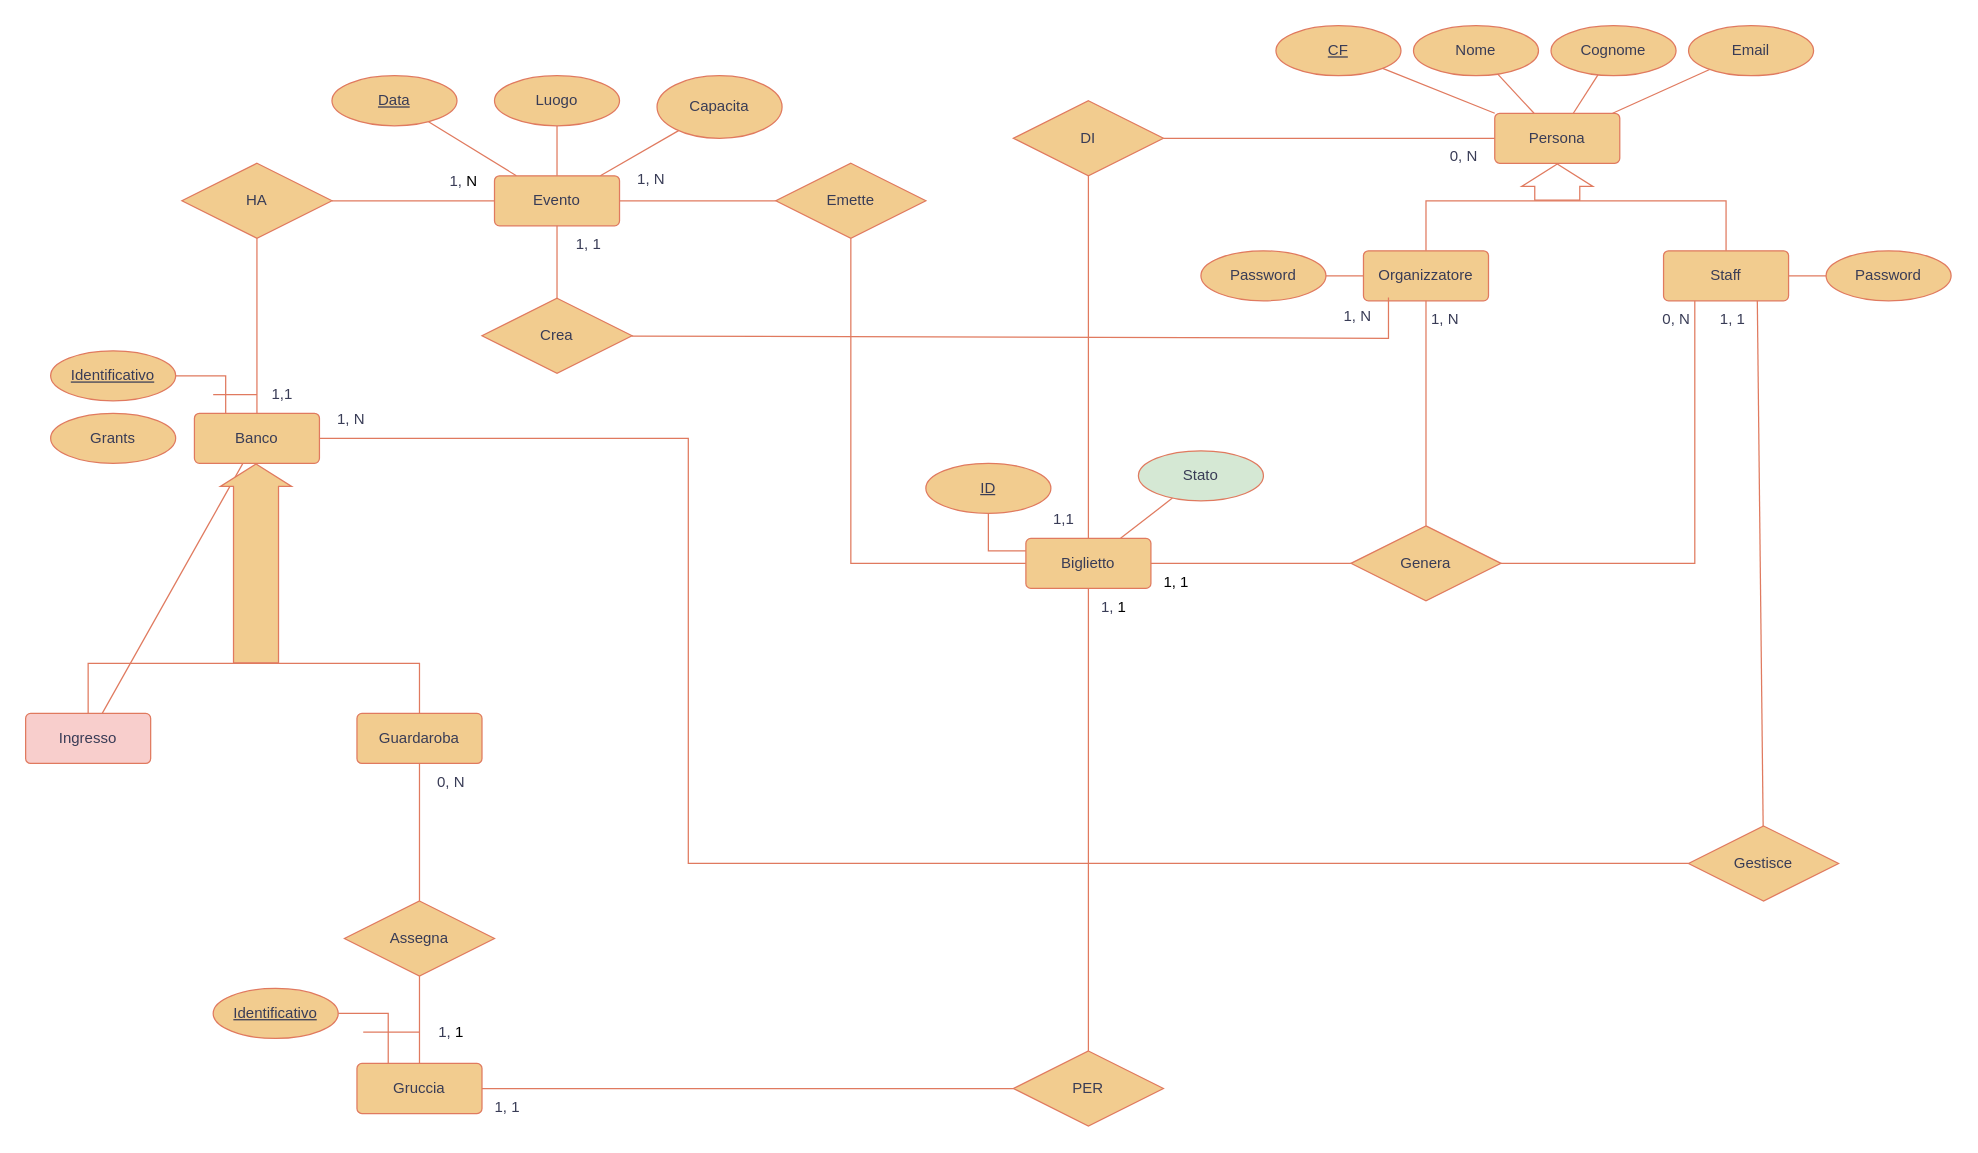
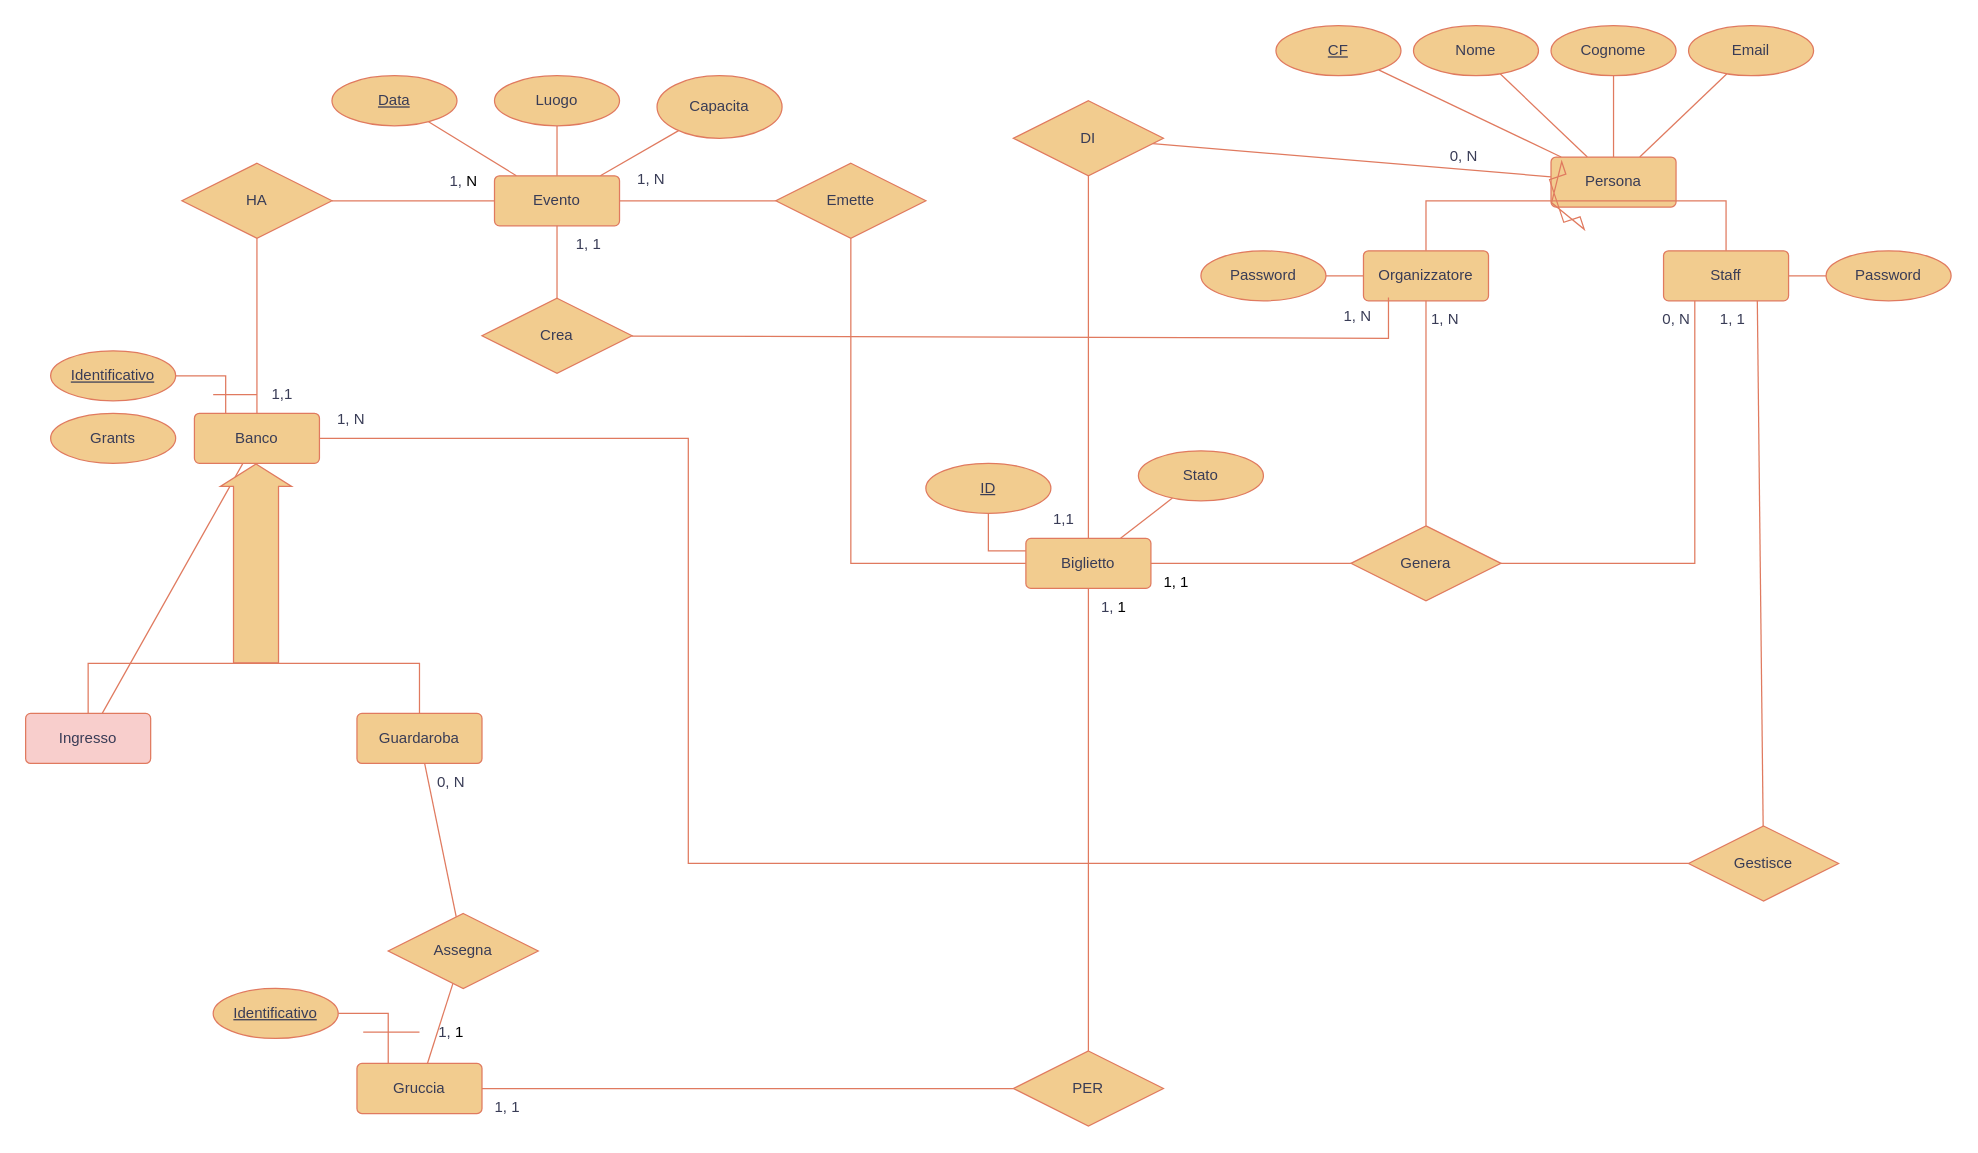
- <mxCell id="17" value="Persona" style="rounded=1;arcSize=10;whiteSpace=wrap;html=1;align=center;labelBackgroundColor=none;fillColor=#F2CC8F;strokeColor=#E07A5F;fontColor=#393C56;" parent="1" vertex="1"><mxGeometry x="1195" y="90" width="100" height="40" as="geometry" /></mxCell>
+ <mxCell id="17" value="Persona" style="rounded=1;arcSize=10;whiteSpace=wrap;html=1;align=center;labelBackgroundColor=none;fillColor=#F2CC8F;strokeColor=#E07A5F;fontColor=#393C56;" parent="1" vertex="1"><mxGeometry x="1240" y="125" width="100" height="40" as="geometry" /></mxCell>
- <mxCell id="55" value="Stato" style="ellipse;whiteSpace=wrap;html=1;align=center;labelBackgroundColor=none;fillColor=#d5e8d4;strokeColor=#E07A5F;fontColor=#393C56;" parent="1" vertex="1"><mxGeometry x="910" y="360" width="100" height="40" as="geometry" /></mxCell>
+ <mxCell id="55" value="Stato" style="ellipse;whiteSpace=wrap;html=1;align=center;labelBackgroundColor=none;fillColor=#F2CC8F;strokeColor=#E07A5F;fontColor=#393C56;" parent="1" vertex="1"><mxGeometry x="910" y="360" width="100" height="40" as="geometry" /></mxCell>
- <mxCell id="12" value="Assegna" style="shape=rhombus;perimeter=rhombusPerimeter;whiteSpace=wrap;html=1;align=center;labelBackgroundColor=none;fillColor=#F2CC8F;strokeColor=#E07A5F;fontColor=#393C56;" parent="1" vertex="1"><mxGeometry x="275" y="720" width="120" height="60" as="geometry" /></mxCell>
+ <mxCell id="12" value="Assegna" style="shape=rhombus;perimeter=rhombusPerimeter;whiteSpace=wrap;html=1;align=center;labelBackgroundColor=none;fillColor=#F2CC8F;strokeColor=#E07A5F;fontColor=#393C56;" parent="1" vertex="1"><mxGeometry x="310" y="730" width="120" height="60" as="geometry" /></mxCell>
